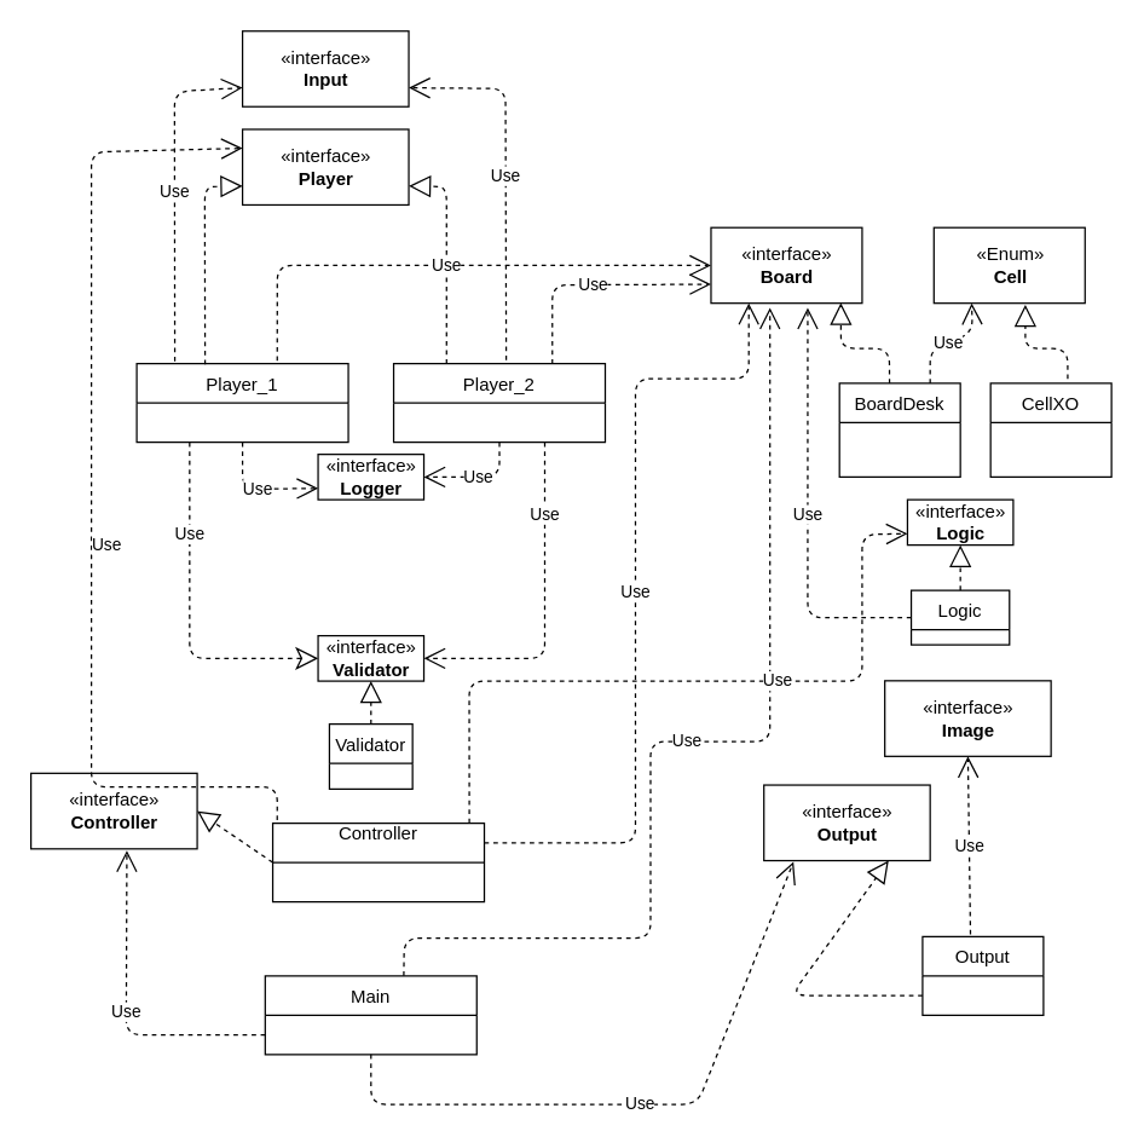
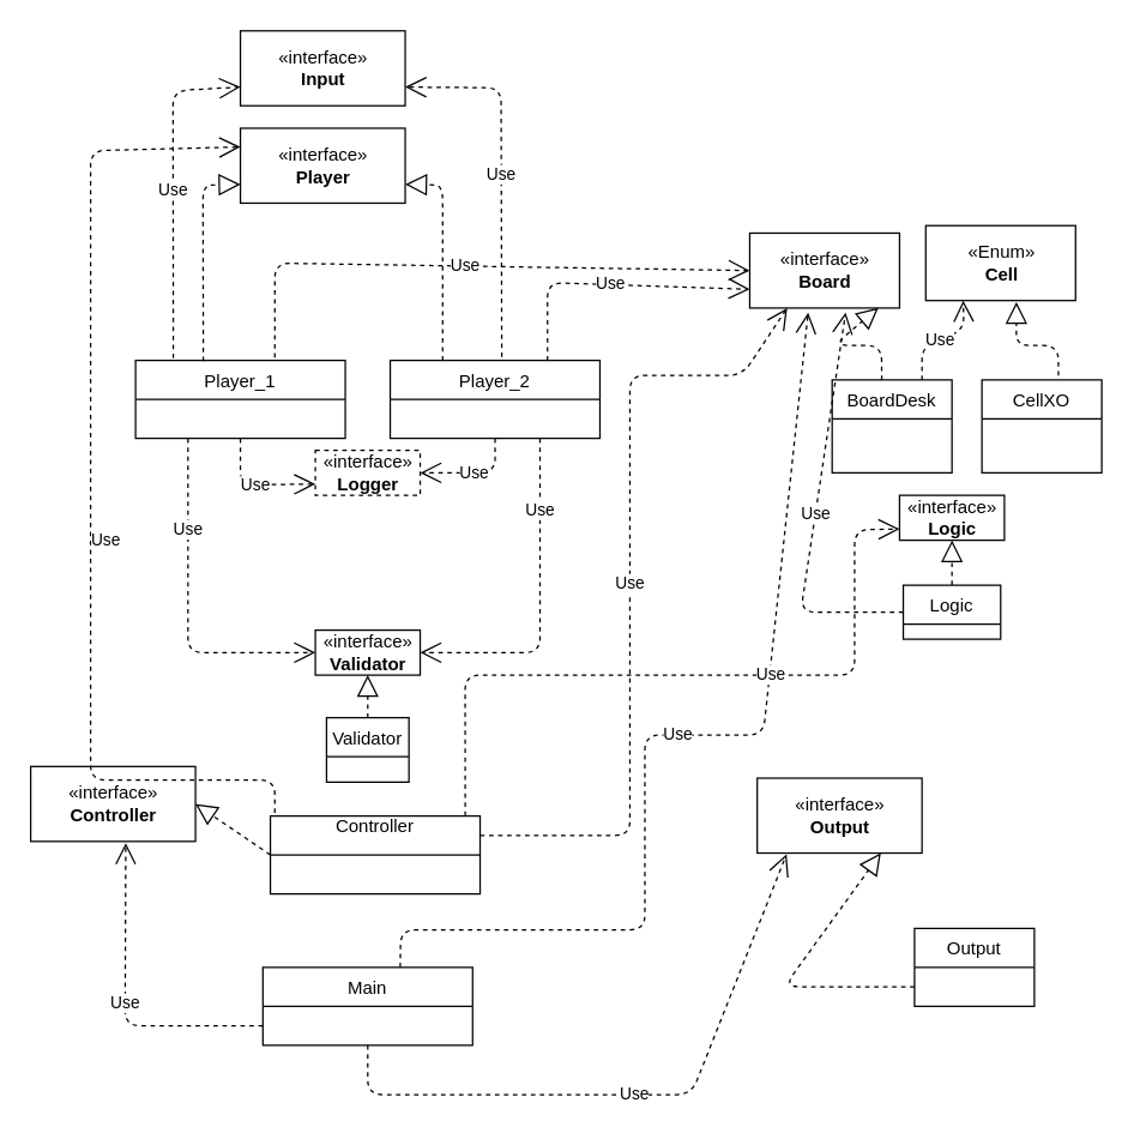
- <mxCell id="4" value="«interface»&lt;br&gt;&lt;b&gt;Board&lt;/b&gt;" style="html=1;" parent="1" vertex="1"><mxGeometry x="470" y="150" width="100" height="50" as="geometry" /></mxCell>
+ <mxCell id="4" value="«interface»&lt;br&gt;&lt;b&gt;Board&lt;/b&gt;" style="html=1;" parent="1" vertex="1"><mxGeometry x="500" y="155" width="100" height="50" as="geometry" /></mxCell>
- <mxCell id="7" value="«interface»&lt;br&gt;&lt;b&gt;Logger&lt;/b&gt;" style="html=1;" parent="1" vertex="1"><mxGeometry x="210" y="300" width="70" height="30" as="geometry" /></mxCell>
+ <mxCell id="7" value="«interface»&lt;br&gt;&lt;b&gt;Logger&lt;/b&gt;" style="html=1;dashed=1;" parent="1" vertex="1"><mxGeometry x="210" y="300" width="70" height="30" as="geometry" /></mxCell>
- <mxCell id="23" value="Use" style="endArrow=classic;endSize=12;dashed=1;html=1;entryX=0;entryY=0.5;entryDx=0;entryDy=0;endFill=0;exitX=0.25;exitY=1;exitDx=0;exitDy=0;" parent="1" source="10" target="3" edge="1"><mxGeometry x="-0.464" width="160" relative="1" as="geometry"><mxPoint x="130" y="290" as="sourcePoint" /><mxPoint x="120" y="480" as="targetPoint" /><Array as="points"><mxPoint x="125" y="435" /></Array><mxPoint as="offset" /></mxGeometry></mxCell>
+ <mxCell id="23" value="Use" style="endArrow=open;endSize=12;dashed=1;html=1;entryX=0;entryY=0.5;entryDx=0;entryDy=0;endFill=0;exitX=0.25;exitY=1;exitDx=0;exitDy=0;" parent="1" source="10" target="3" edge="1"><mxGeometry x="-0.464" width="160" relative="1" as="geometry"><mxPoint x="130" y="290" as="sourcePoint" /><mxPoint x="120" y="480" as="targetPoint" /><Array as="points"><mxPoint x="125" y="435" /></Array><mxPoint as="offset" /></mxGeometry></mxCell>
- <mxCell id="5" value="«interface»&lt;br&gt;&lt;b&gt;Image&lt;/b&gt;" style="html=1;" parent="1" vertex="1"><mxGeometry x="585" y="449.793" width="110" height="50" as="geometry" /></mxCell>
- <mxCell id="35" value="Use" style="endArrow=open;endSize=12;dashed=1;html=1;entryX=0.5;entryY=1;entryDx=0;entryDy=0;exitX=0.396;exitY=-0.028;exitDx=0;exitDy=0;exitPerimeter=0;" parent="1" source="34" target="5" edge="1"><mxGeometry width="160" relative="1" as="geometry"><mxPoint x="20" y="910" as="sourcePoint" /><mxPoint x="180" y="910" as="targetPoint" /></mxGeometry></mxCell>
